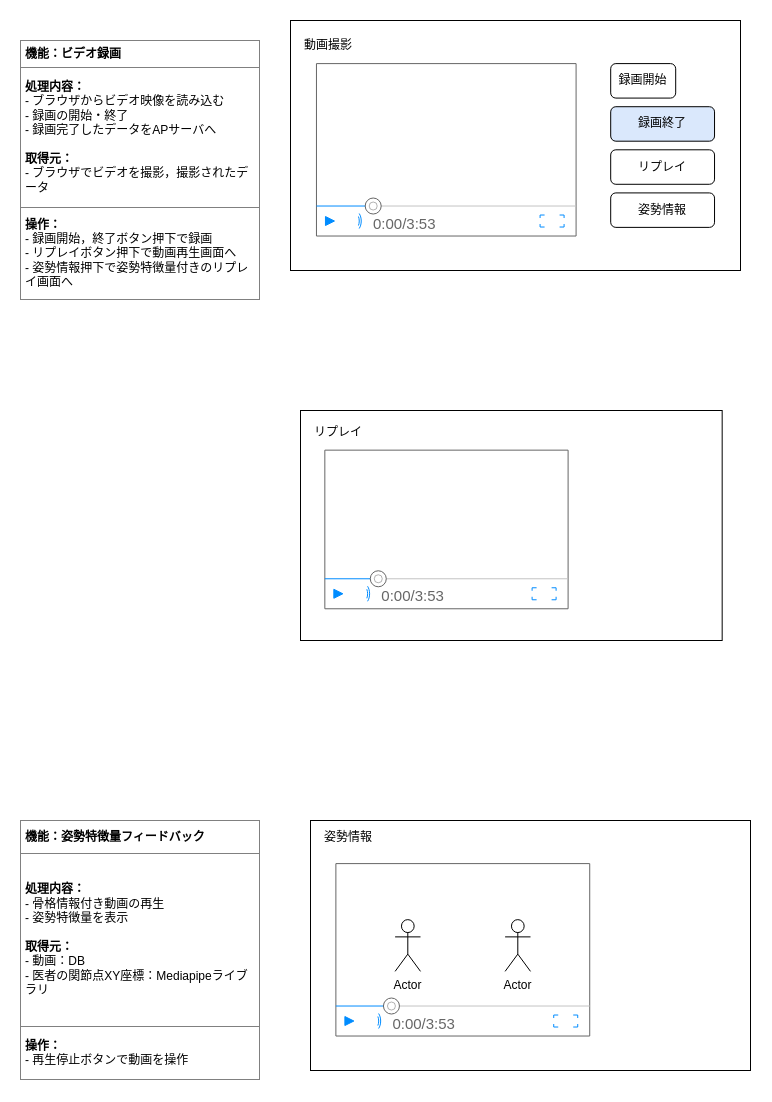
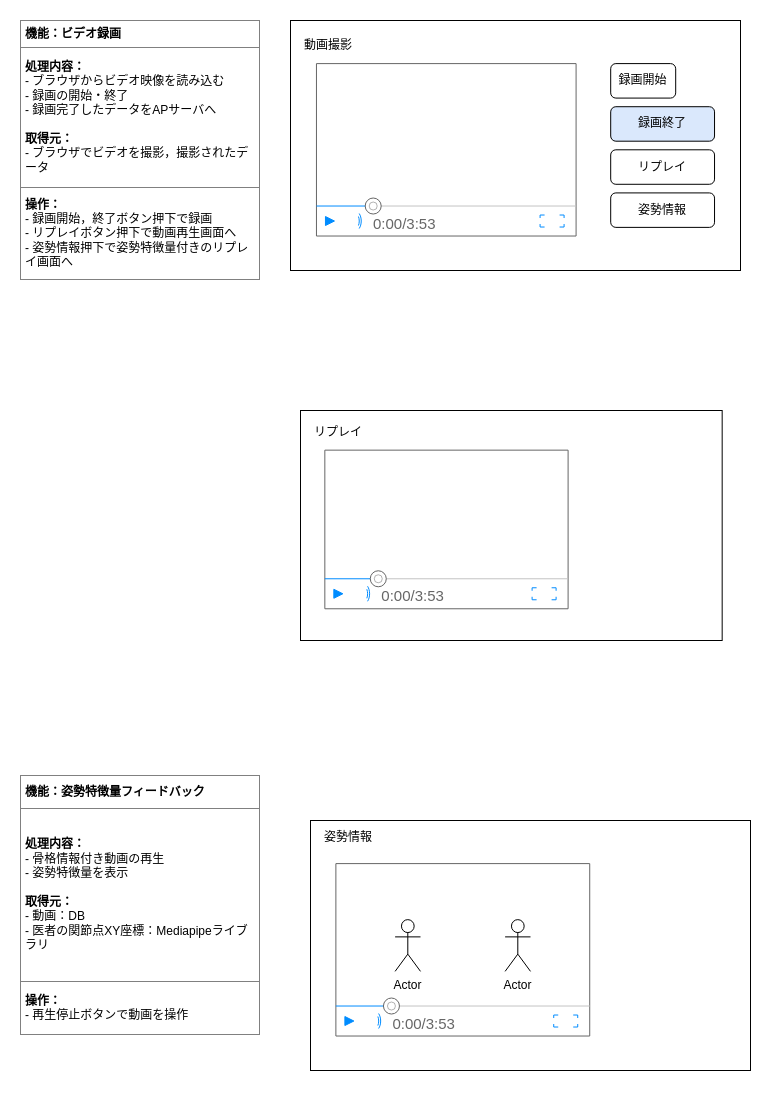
- <mxCell id="2" value="&lt;table border=&quot;1&quot; width=&quot;100%&quot; height=&quot;100%&quot; cellpadding=&quot;4&quot; style=&quot;width:100%;height:100%;border-collapse:collapse;&quot;&gt;&lt;tbody&gt;&lt;tr&gt;&lt;th&gt;機能：ビデオ録画&lt;/th&gt;&lt;/tr&gt;&lt;tr&gt;&lt;td&gt;&lt;b&gt;処理内容：&lt;/b&gt;&lt;div style=&quot;&quot;&gt;- ブラウザからビデオ映像を読み込む&lt;/div&gt;&lt;div style=&quot;&quot;&gt;- 録画の開始・終了&lt;/div&gt;&lt;div style=&quot;&quot;&gt;- 録画完了したデータをAPサーバへ&lt;/div&gt;&lt;div style=&quot;&quot;&gt;&lt;br&gt;&lt;/div&gt;&lt;div style=&quot;&quot;&gt;&lt;b&gt;取得元：&lt;/b&gt;&lt;/div&gt;&lt;div style=&quot;&quot;&gt;- ブラウザでビデオを撮影，撮影されたデータ&lt;/div&gt;&lt;/td&gt;&lt;/tr&gt;&lt;tr&gt;&lt;td&gt;&lt;b&gt;操作：&lt;/b&gt;&lt;br&gt;- 録画開始，終了ボタン押下で録画&lt;br&gt;- リプレイボタン押下で動画再生画面へ&lt;br&gt;- 姿勢情報押下で姿勢特徴量付きのリプレイ画面へ&lt;/td&gt;&lt;/tr&gt;&lt;/tbody&gt;&lt;/table&gt;" style="text;html=1;whiteSpace=wrap;strokeColor=none;fillColor=none;overflow=fill;" vertex="1" parent="1"><mxGeometry x="20" y="40" width="240" height="260" as="geometry" /></mxCell>
+ <mxCell id="2" value="&lt;table border=&quot;1&quot; width=&quot;100%&quot; height=&quot;100%&quot; cellpadding=&quot;4&quot; style=&quot;width:100%;height:100%;border-collapse:collapse;&quot;&gt;&lt;tbody&gt;&lt;tr&gt;&lt;th&gt;機能：ビデオ録画&lt;/th&gt;&lt;/tr&gt;&lt;tr&gt;&lt;td&gt;&lt;b&gt;処理内容：&lt;/b&gt;&lt;div style=&quot;&quot;&gt;- ブラウザからビデオ映像を読み込む&lt;/div&gt;&lt;div style=&quot;&quot;&gt;- 録画の開始・終了&lt;/div&gt;&lt;div style=&quot;&quot;&gt;- 録画完了したデータをAPサーバへ&lt;/div&gt;&lt;div style=&quot;&quot;&gt;&lt;br&gt;&lt;/div&gt;&lt;div style=&quot;&quot;&gt;&lt;b&gt;取得元：&lt;/b&gt;&lt;/div&gt;&lt;div style=&quot;&quot;&gt;- ブラウザでビデオを撮影，撮影されたデータ&lt;/div&gt;&lt;/td&gt;&lt;/tr&gt;&lt;tr&gt;&lt;td&gt;&lt;b&gt;操作：&lt;/b&gt;&lt;br&gt;- 録画開始，終了ボタン押下で録画&lt;br&gt;- リプレイボタン押下で動画再生画面へ&lt;br&gt;- 姿勢情報押下で姿勢特徴量付きのリプレイ画面へ&lt;/td&gt;&lt;/tr&gt;&lt;/tbody&gt;&lt;/table&gt;" style="text;html=1;whiteSpace=wrap;strokeColor=none;fillColor=none;overflow=fill;" vertex="1" parent="1"><mxGeometry x="20" y="20" width="240" height="260" as="geometry" /></mxCell>
- <mxCell id="3" value="&lt;table border=&quot;1&quot; width=&quot;100%&quot; height=&quot;100%&quot; cellpadding=&quot;4&quot; style=&quot;width:100%;height:100%;border-collapse:collapse;&quot;&gt;&lt;tbody&gt;&lt;tr&gt;&lt;th&gt;機能：姿勢特徴量フィードバック&lt;/th&gt;&lt;/tr&gt;&lt;tr&gt;&lt;td&gt;&lt;b&gt;処理内容：&lt;/b&gt;&lt;div style=&quot;&quot;&gt;- 骨格情報付き動画の再生&lt;/div&gt;&lt;div style=&quot;&quot;&gt;- 姿勢特徴量を表示&lt;/div&gt;&lt;div style=&quot;&quot;&gt;&lt;br&gt;&lt;/div&gt;&lt;div style=&quot;&quot;&gt;&lt;b&gt;取得元：&lt;/b&gt;&lt;/div&gt;&lt;div style=&quot;&quot;&gt;- 動画：DB&lt;/div&gt;&lt;div style=&quot;&quot;&gt;- 医者の関節点XY座標：Mediapipeライブラリ&lt;/div&gt;&lt;/td&gt;&lt;/tr&gt;&lt;tr&gt;&lt;td&gt;&lt;b&gt;操作：&lt;/b&gt;&lt;br&gt;- 再生停止ボタンで動画を操作&lt;/td&gt;&lt;/tr&gt;&lt;/tbody&gt;&lt;/table&gt;" style="text;html=1;whiteSpace=wrap;strokeColor=none;fillColor=none;overflow=fill;" vertex="1" parent="1"><mxGeometry x="20" y="820" width="240" height="260" as="geometry" /></mxCell>
+ <mxCell id="3" value="&lt;table border=&quot;1&quot; width=&quot;100%&quot; height=&quot;100%&quot; cellpadding=&quot;4&quot; style=&quot;width:100%;height:100%;border-collapse:collapse;&quot;&gt;&lt;tbody&gt;&lt;tr&gt;&lt;th&gt;機能：姿勢特徴量フィードバック&lt;/th&gt;&lt;/tr&gt;&lt;tr&gt;&lt;td&gt;&lt;b&gt;処理内容：&lt;/b&gt;&lt;div style=&quot;&quot;&gt;- 骨格情報付き動画の再生&lt;/div&gt;&lt;div style=&quot;&quot;&gt;- 姿勢特徴量を表示&lt;/div&gt;&lt;div style=&quot;&quot;&gt;&lt;br&gt;&lt;/div&gt;&lt;div style=&quot;&quot;&gt;&lt;b&gt;取得元：&lt;/b&gt;&lt;/div&gt;&lt;div style=&quot;&quot;&gt;- 動画：DB&lt;/div&gt;&lt;div style=&quot;&quot;&gt;- 医者の関節点XY座標：Mediapipeライブラリ&lt;/div&gt;&lt;/td&gt;&lt;/tr&gt;&lt;tr&gt;&lt;td&gt;&lt;b&gt;操作：&lt;/b&gt;&lt;br&gt;- 再生停止ボタンで動画を操作&lt;/td&gt;&lt;/tr&gt;&lt;/tbody&gt;&lt;/table&gt;" style="text;html=1;whiteSpace=wrap;strokeColor=none;fillColor=none;overflow=fill;" vertex="1" parent="1"><mxGeometry x="20" y="775" width="240" height="260" as="geometry" /></mxCell>
